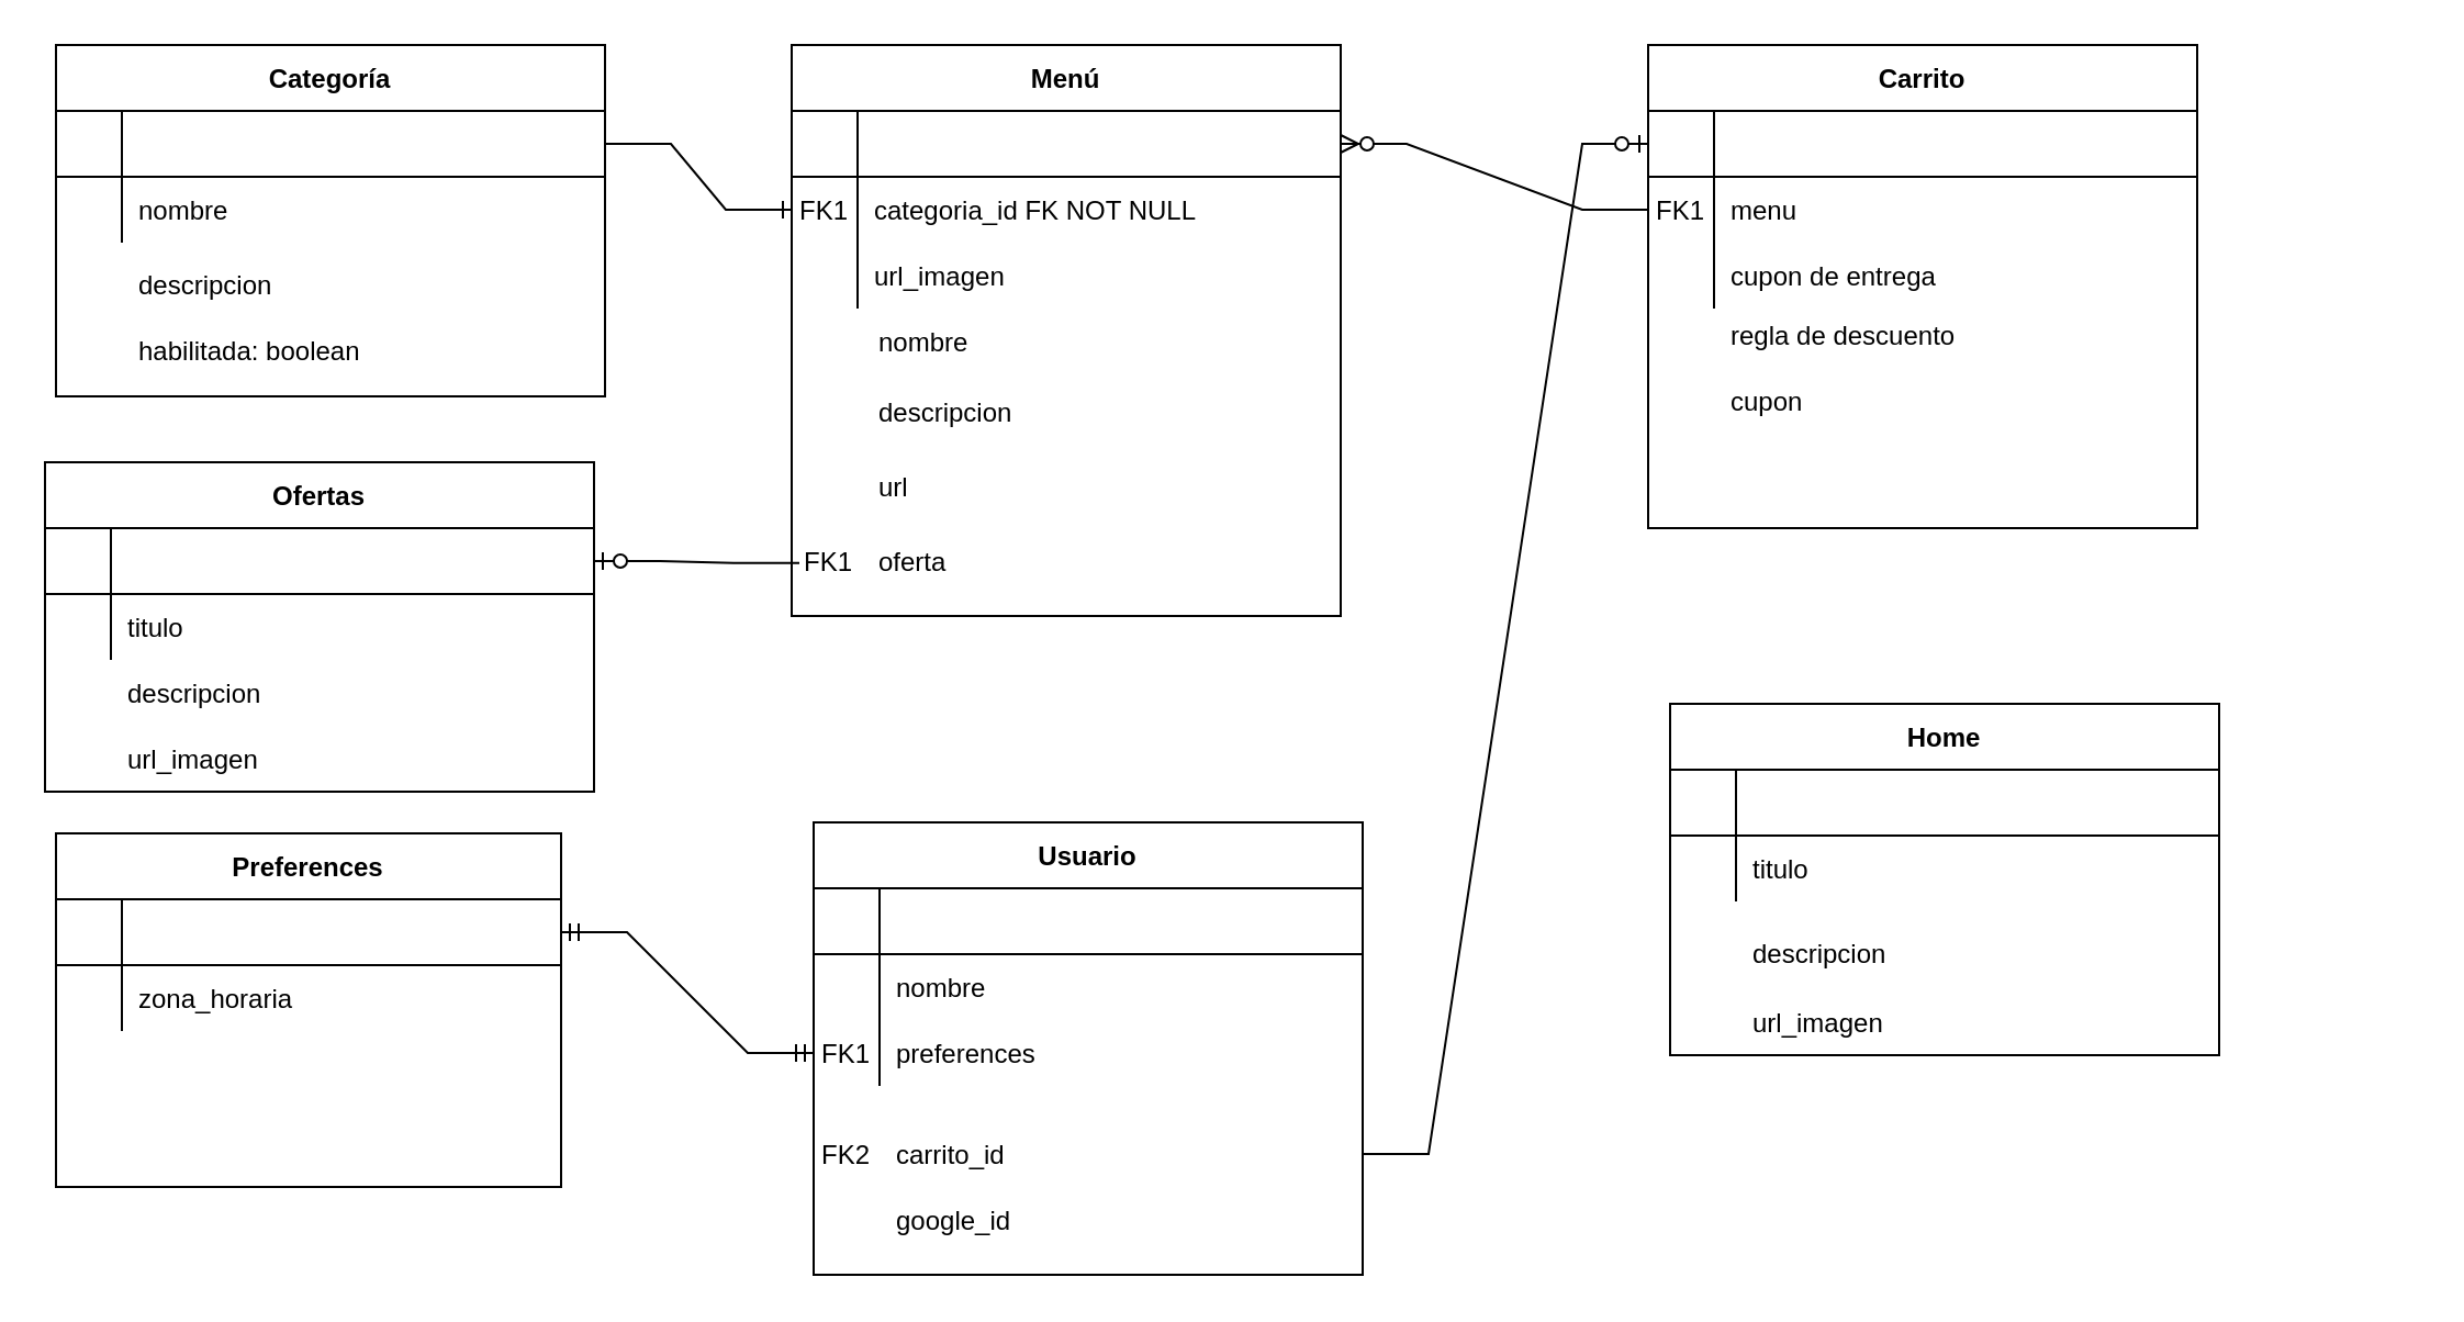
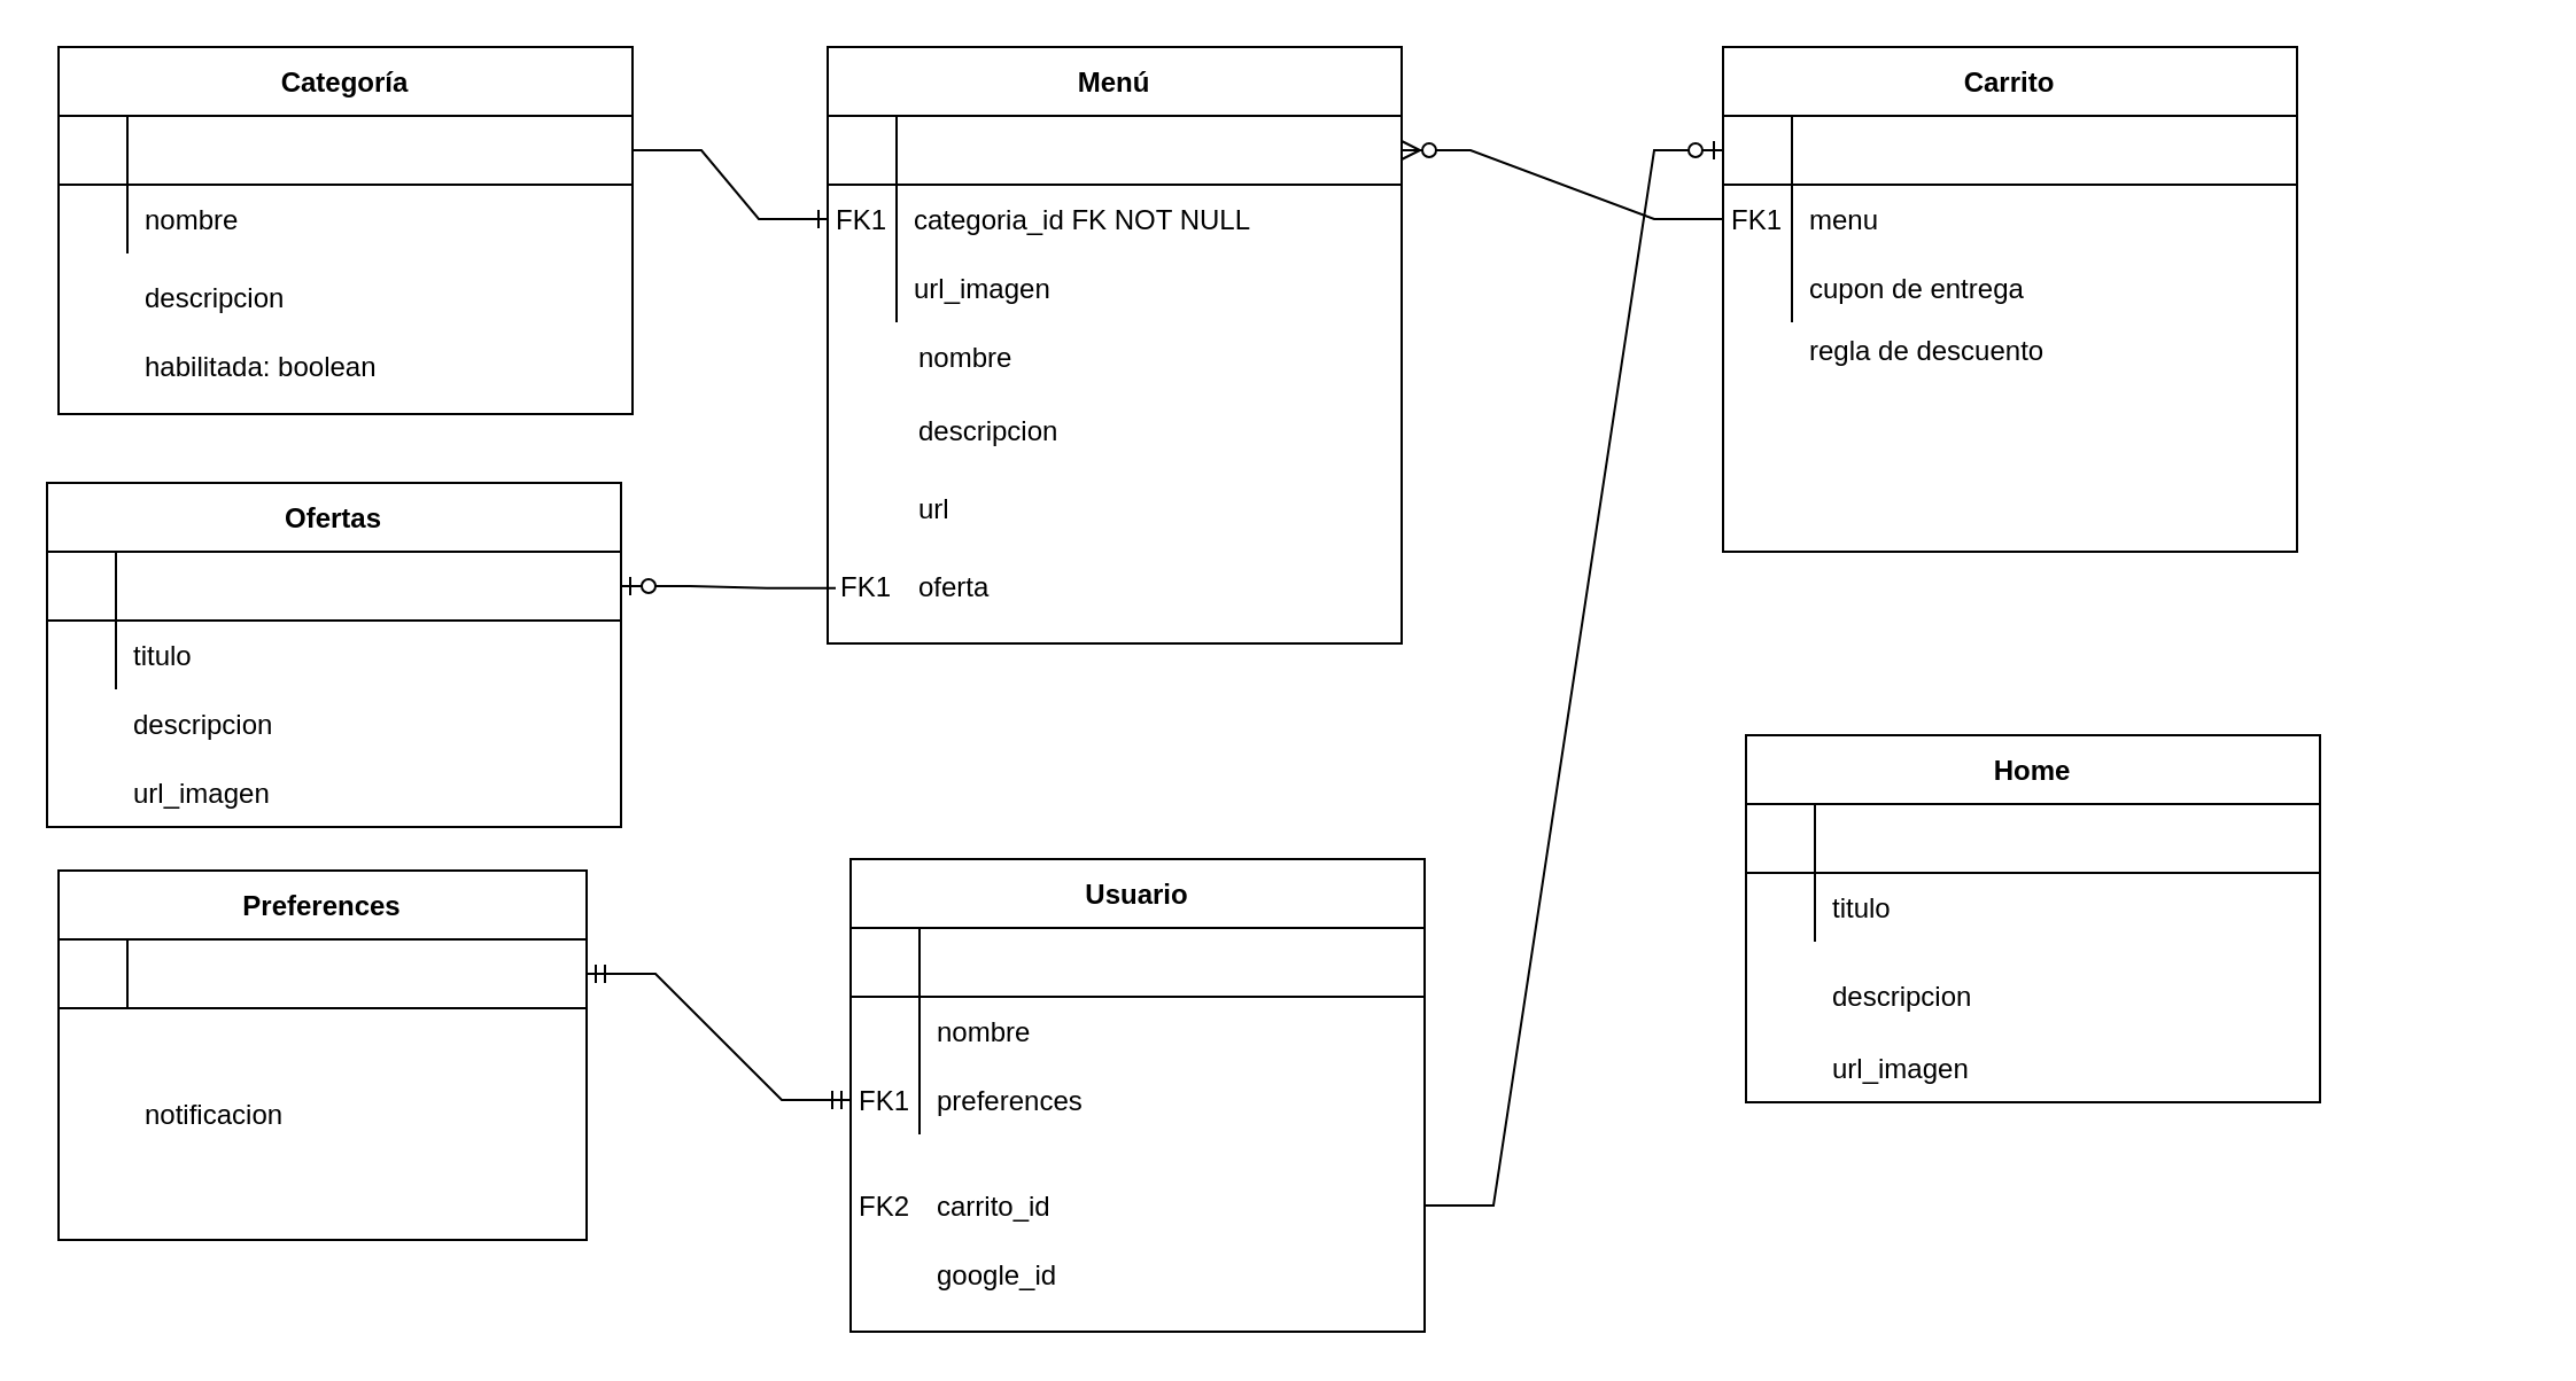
- <mxCell id="79" value="cupon" style="shape=partialRectangle;overflow=hidden;connectable=0;fillColor=none;top=0;left=0;bottom=0;right=0;align=left;spacingLeft=6;" parent="68" vertex="1"><mxGeometry x="30" y="147" width="220" height="30" as="geometry"><mxRectangle width="220" height="30" as="alternateBounds" /></mxGeometry></mxCell>
- <mxCell id="42" value="zona_horaria" style="shape=partialRectangle;overflow=hidden;connectable=0;fillColor=none;top=0;left=0;bottom=0;right=0;align=left;spacingLeft=6;" parent="40" vertex="1"><mxGeometry x="30" width="200" height="30" as="geometry"><mxRectangle width="200" height="30" as="alternateBounds" /></mxGeometry></mxCell>
+ <mxCell id="83" value="notificacion" style="shape=partialRectangle;overflow=hidden;connectable=0;fillColor=none;top=0;left=0;bottom=0;right=0;align=left;spacingLeft=6;" vertex="1" parent="1"><mxGeometry x="55" y="470" width="200" height="30" as="geometry"><mxRectangle width="200" height="30" as="alternateBounds" /></mxGeometry></mxCell>
